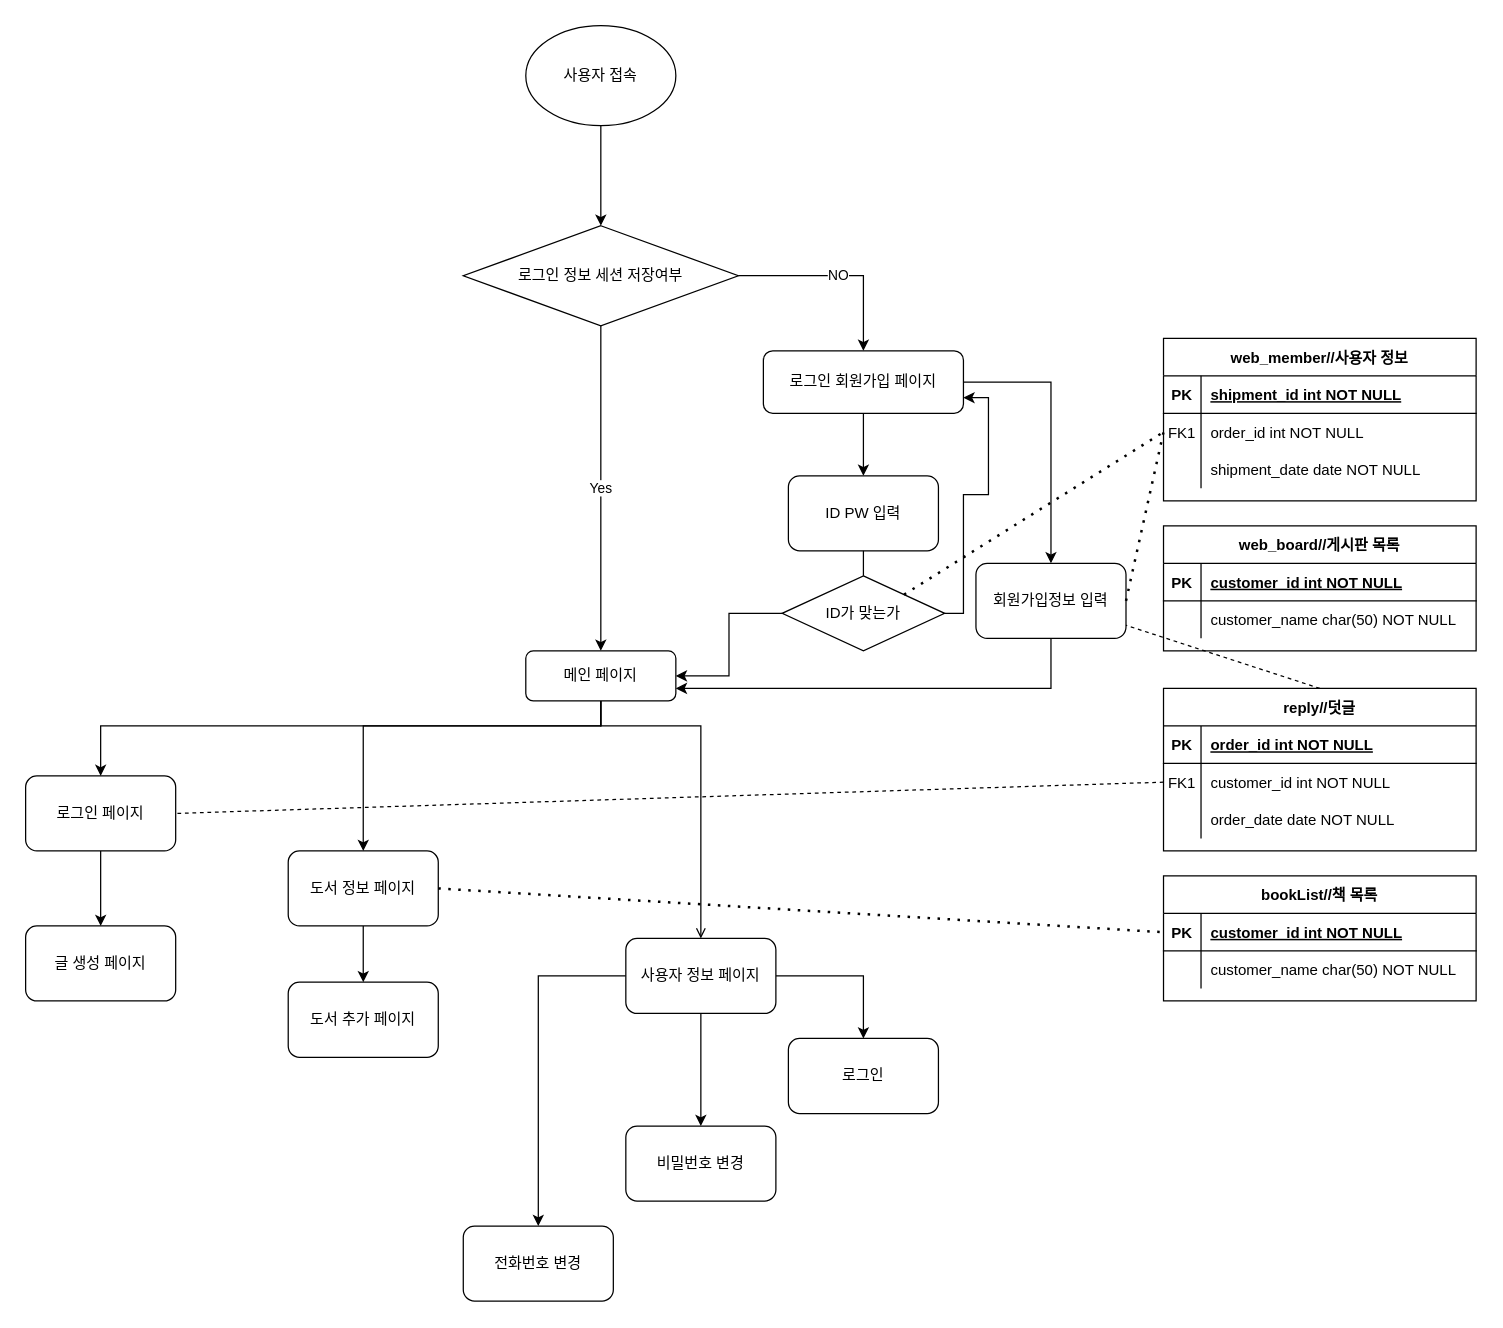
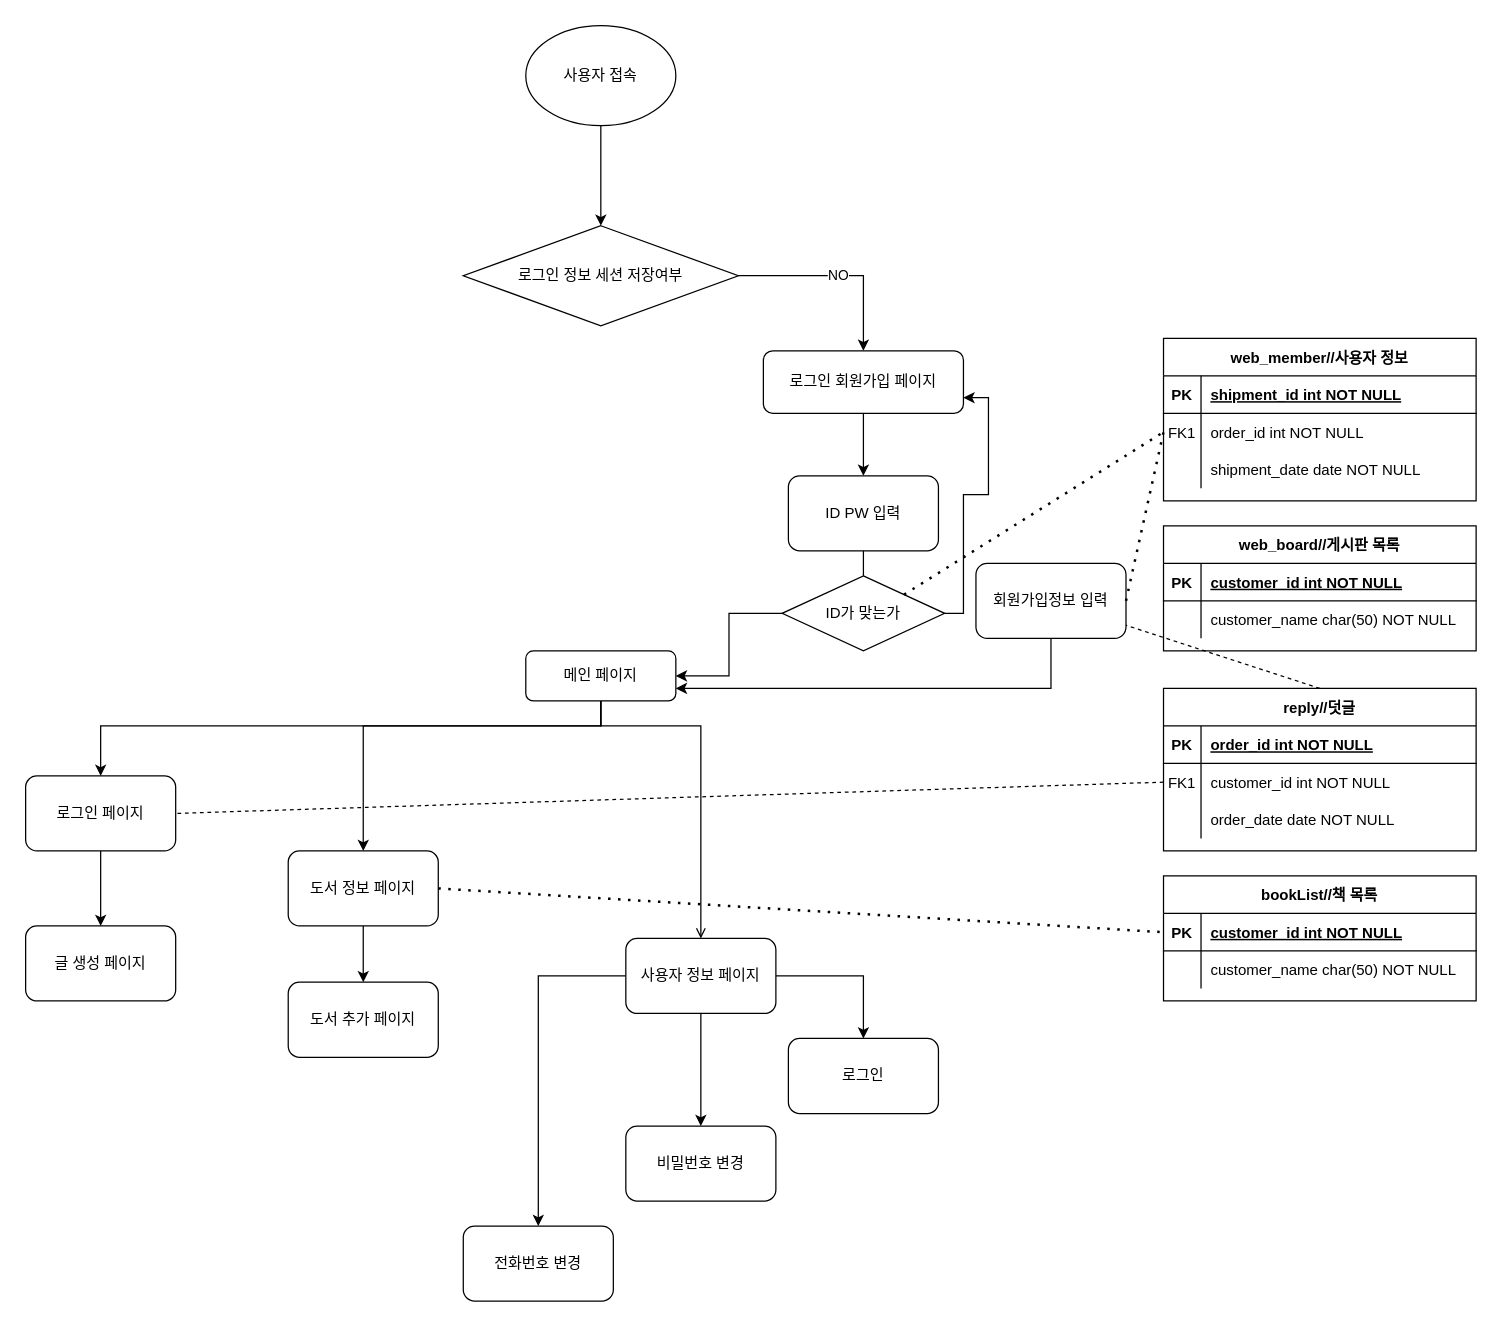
- <mxCell id="39" style="edgeStyle=orthogonalEdgeStyle;rounded=0;orthogonalLoop=1;jettySize=auto;html=1;" edge="1" parent="1" source="40" target="50"><mxGeometry relative="1" as="geometry"><mxPoint x="860" y="370" as="targetPoint" /></mxGeometry></mxCell>
- <mxCell id="42" value="Yes" style="edgeStyle=orthogonalEdgeStyle;rounded=0;orthogonalLoop=1;jettySize=auto;html=1;" edge="1" parent="1" source="43" target="47"><mxGeometry relative="1" as="geometry"><mxPoint y="350" as="targetPoint" x="480" /></mxGeometry></mxCell>
